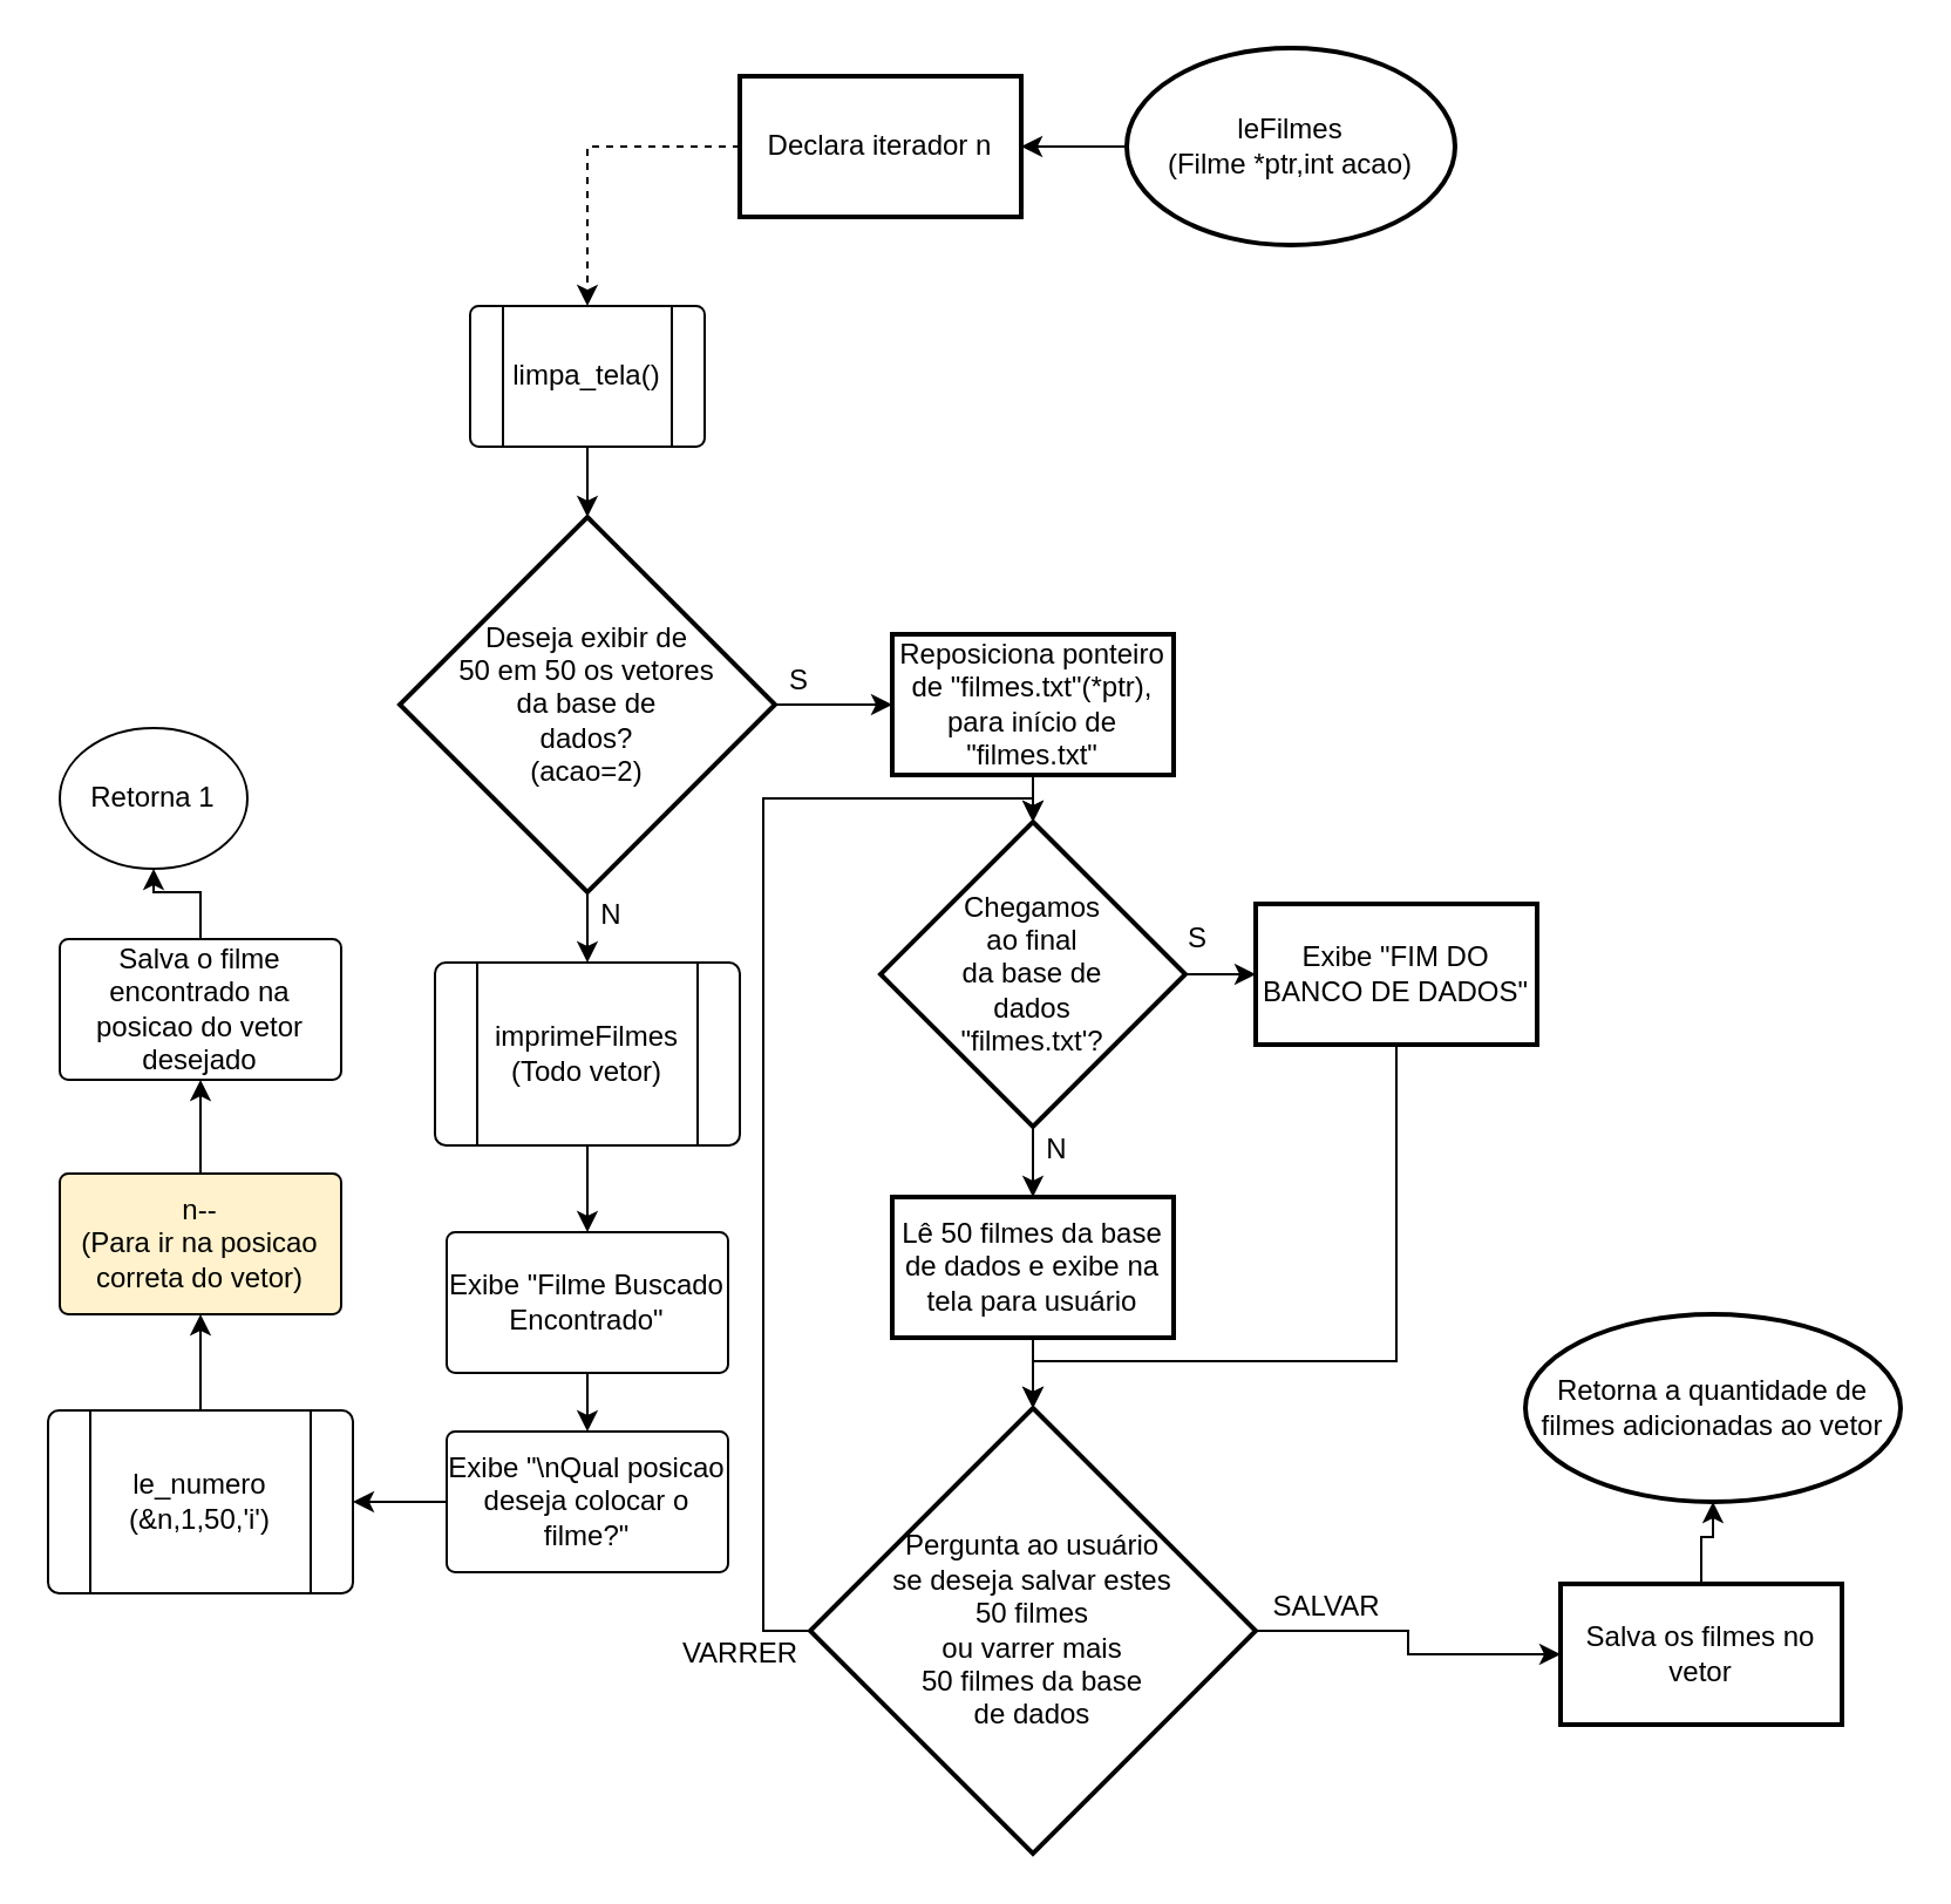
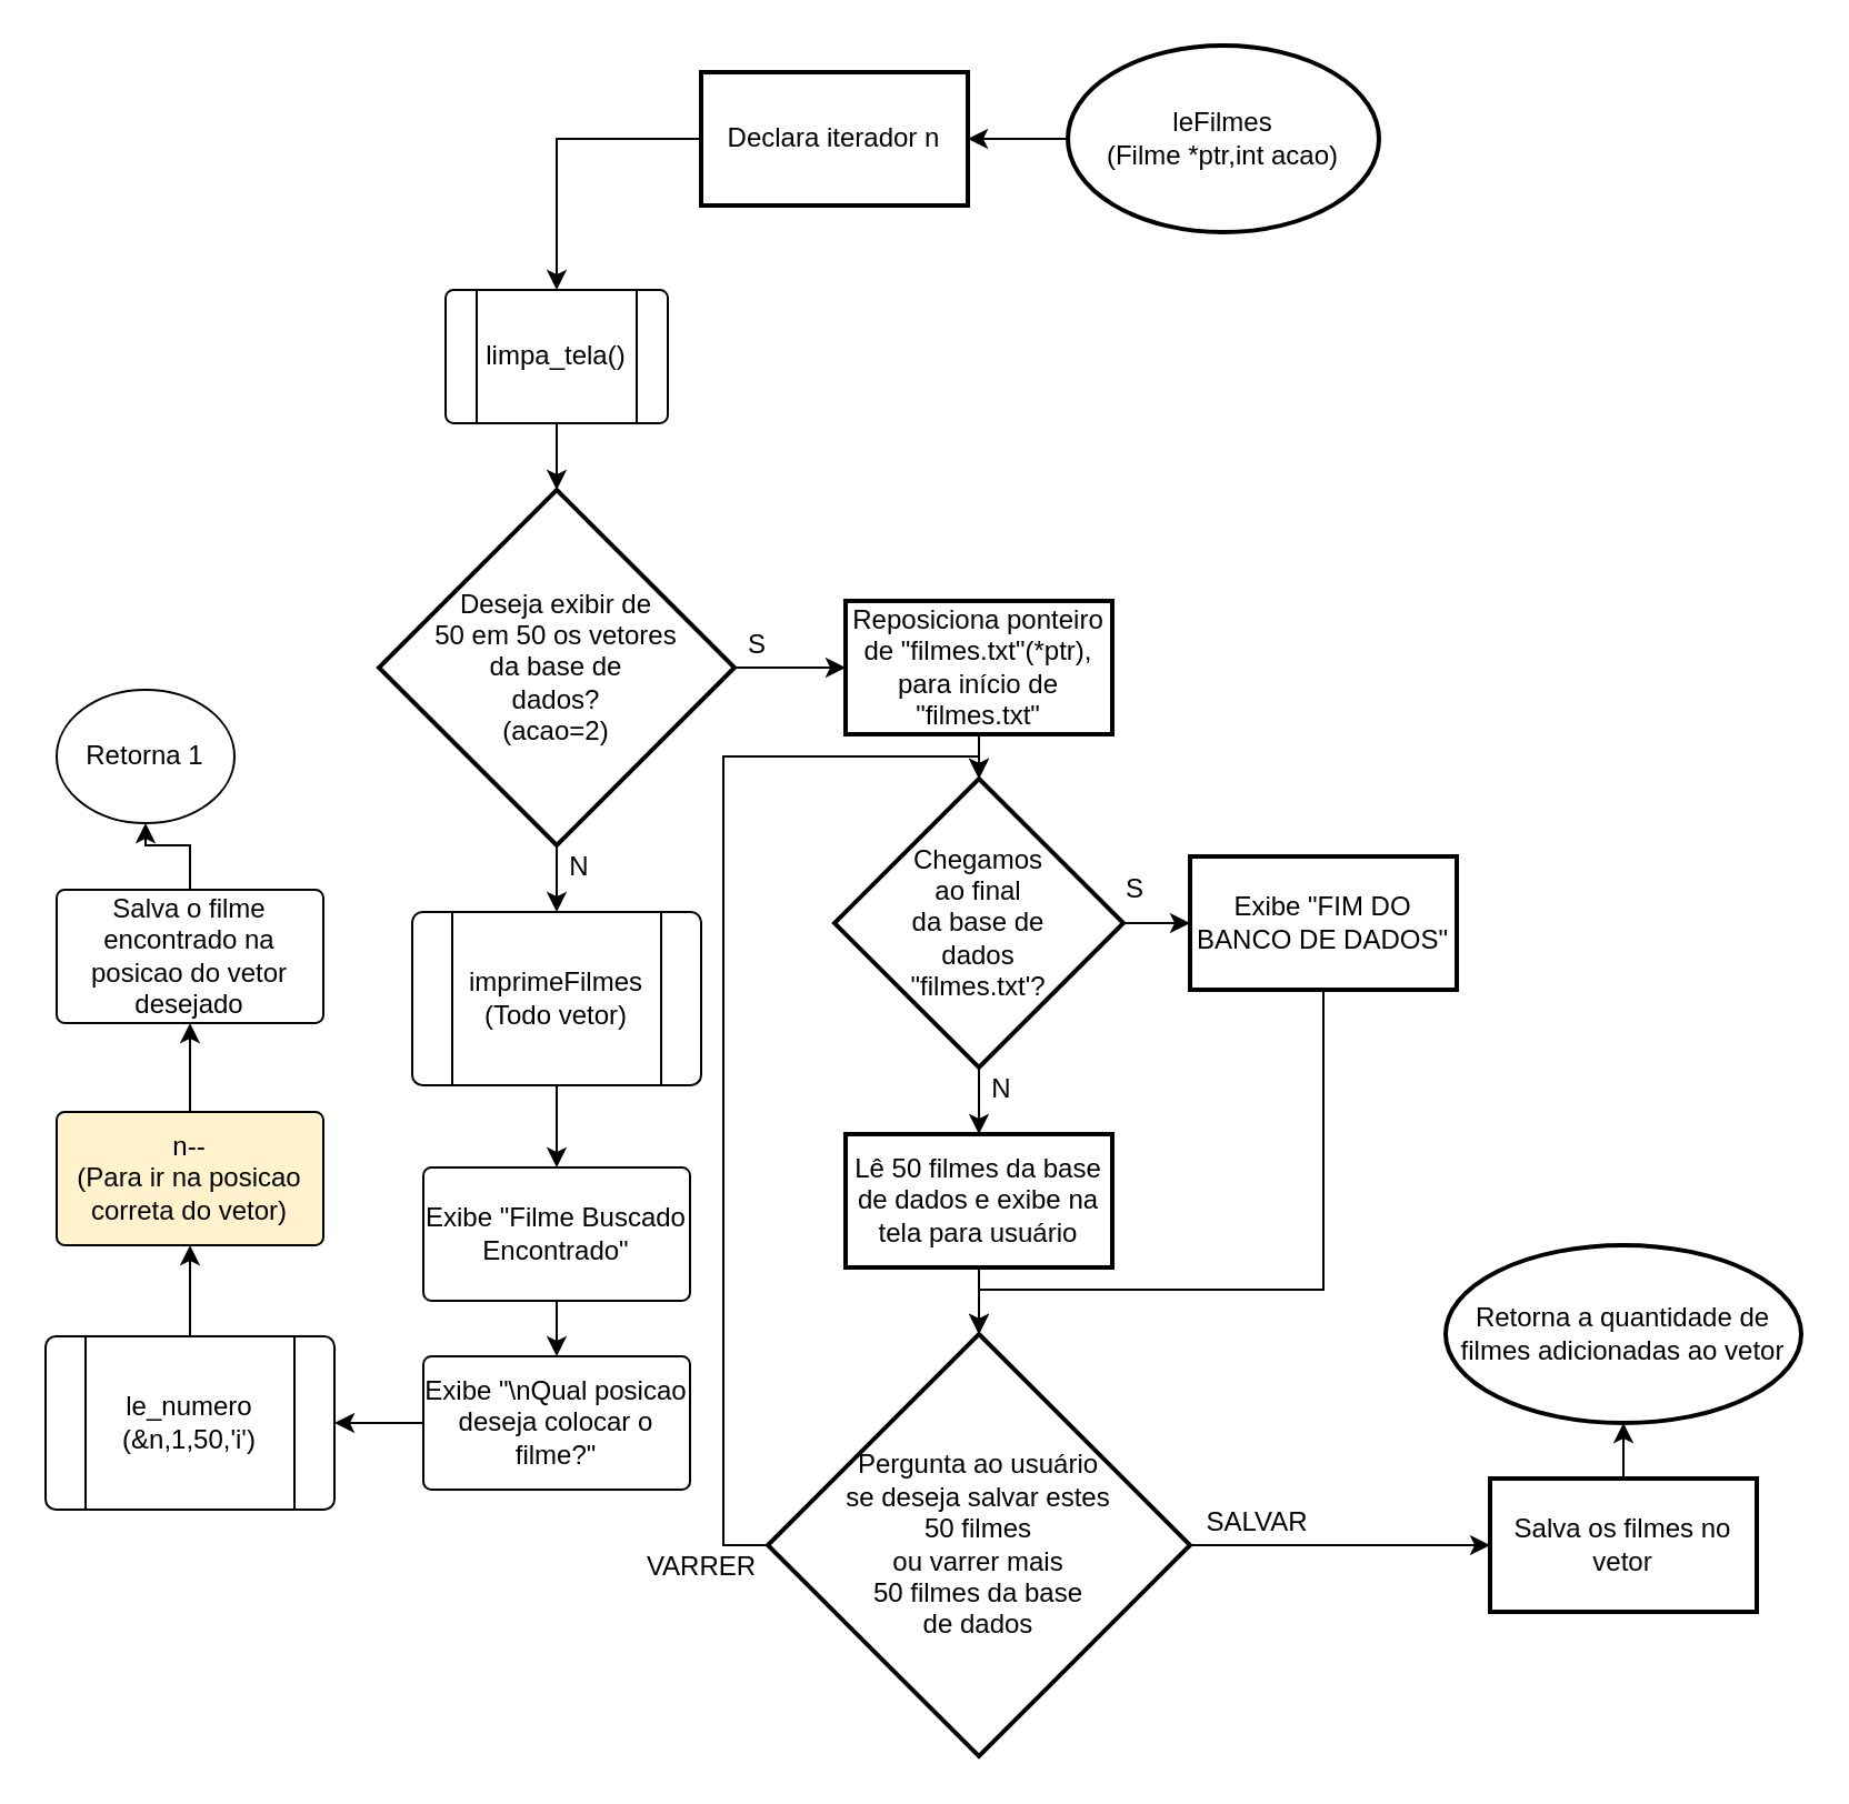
- <mxCell id="41" style="edgeStyle=orthogonalEdgeStyle;rounded=0;orthogonalLoop=1;jettySize=auto;html=1;exitX=0;exitY=0.5;exitDx=0;exitDy=0;entryX=0.5;entryY=0;entryDx=0;entryDy=0;dashed=1;" edge="1" parent="1" source="42" target="10"><mxGeometry relative="1" as="geometry" /></mxCell>
+ <mxCell id="41" style="edgeStyle=orthogonalEdgeStyle;rounded=0;orthogonalLoop=1;jettySize=auto;html=1;exitX=0;exitY=0.5;exitDx=0;exitDy=0;entryX=0.5;entryY=0;entryDx=0;entryDy=0;" edge="1" parent="1" source="42" target="10"><mxGeometry relative="1" as="geometry" /></mxCell>
- <mxCell id="30" value="Salva os filmes no vetor" style="whiteSpace=wrap;html=1;strokeWidth=2;" vertex="1" parent="1"><mxGeometry x="665" y="675" width="120" height="60" as="geometry" /></mxCell>
+ <mxCell id="30" value="Salva os filmes no vetor" style="whiteSpace=wrap;html=1;strokeWidth=2;" vertex="1" parent="1"><mxGeometry x="670" y="665" width="120" height="60" as="geometry" /></mxCell>
